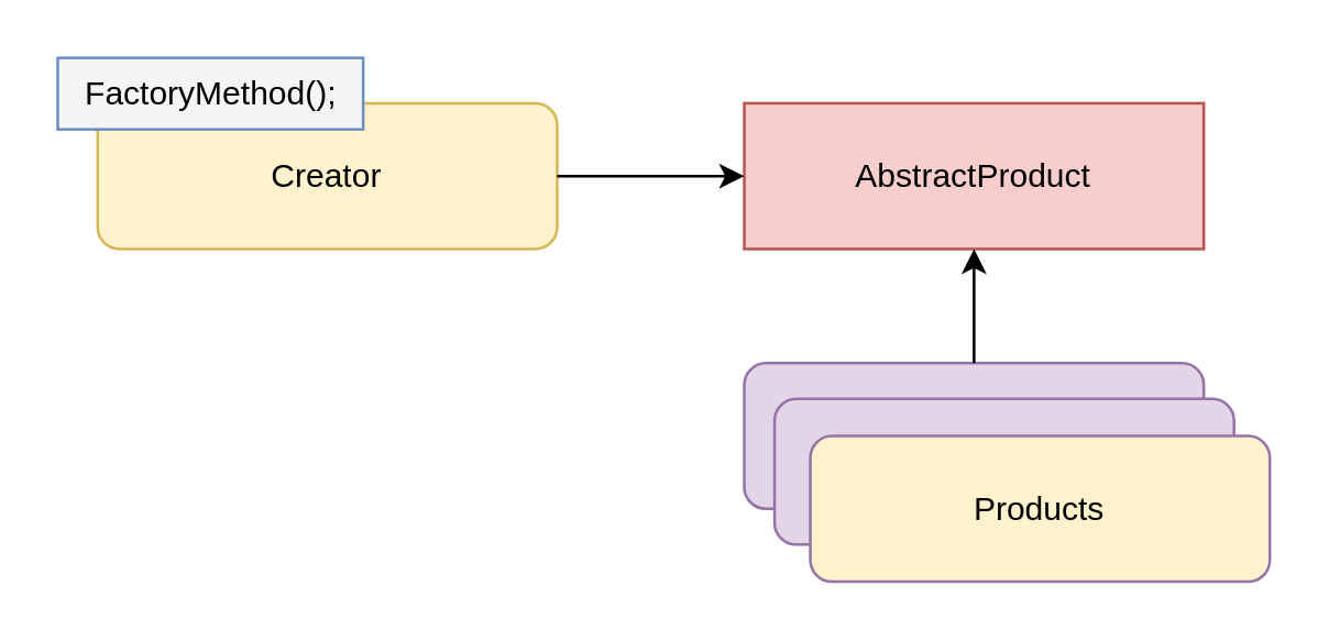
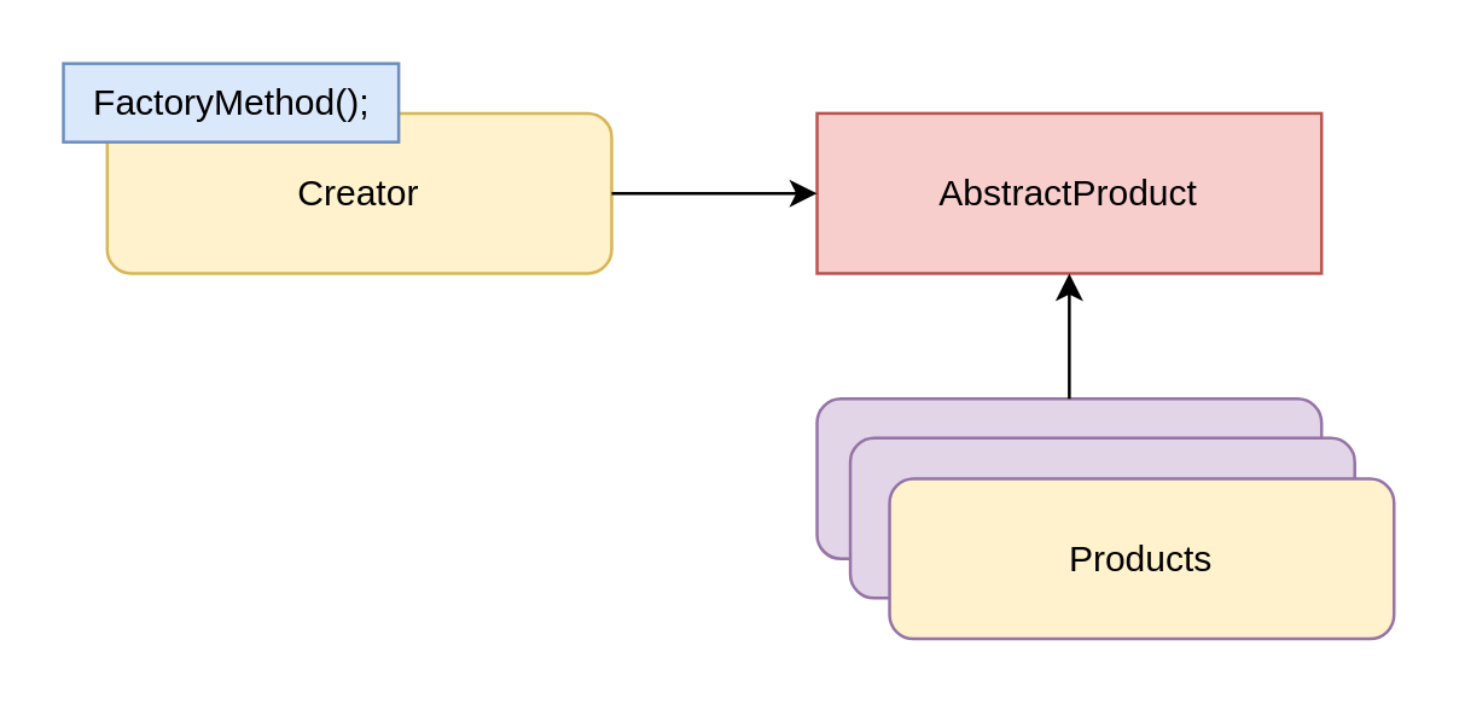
- <mxCell id="9" value="FactoryMethod();" style="rounded=0;whiteSpace=wrap;html=1;fillColor=#f5f5f5;strokeColor=#6c8ebf;" vertex="1" parent="1"><mxGeometry x="20.5" y="20.5" width="111" height="26" as="geometry" /></mxCell>
+ <mxCell id="9" value="FactoryMethod();" style="rounded=0;whiteSpace=wrap;html=1;fillColor=#dae8fc;strokeColor=#6c8ebf;" vertex="1" parent="1"><mxGeometry x="20.5" y="20.5" width="111" height="26" as="geometry" /></mxCell>
